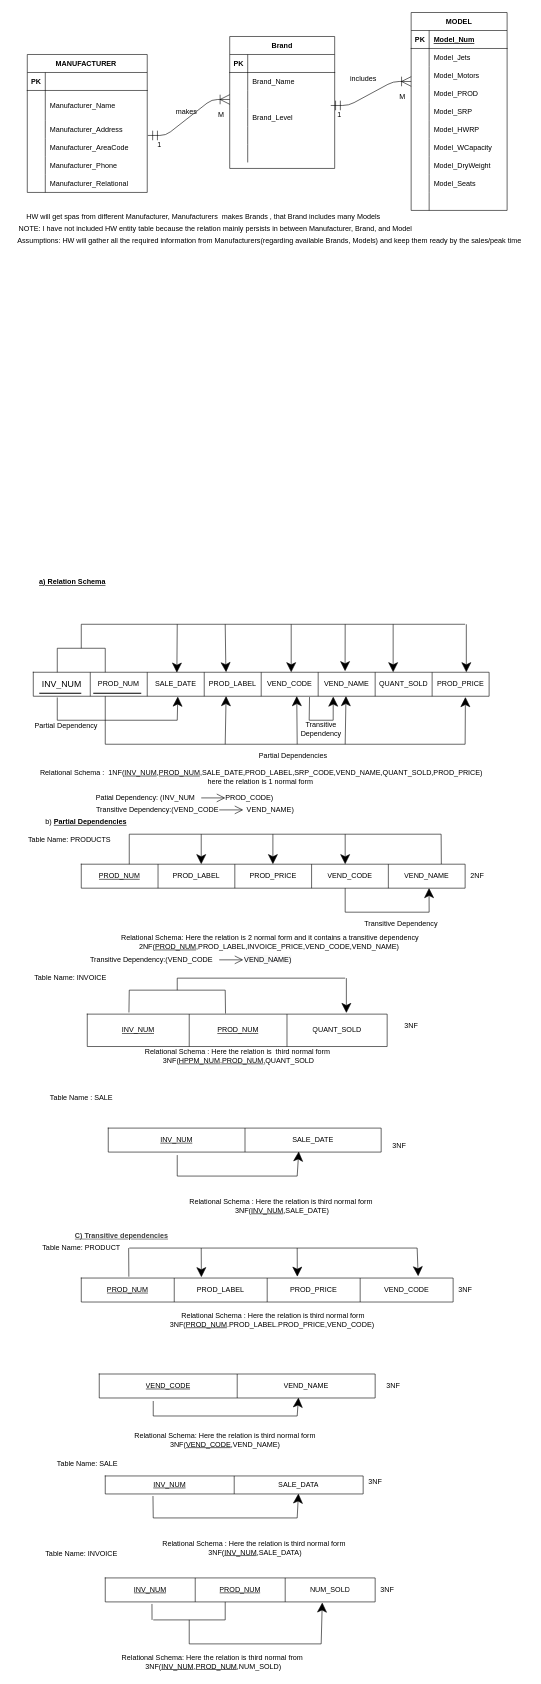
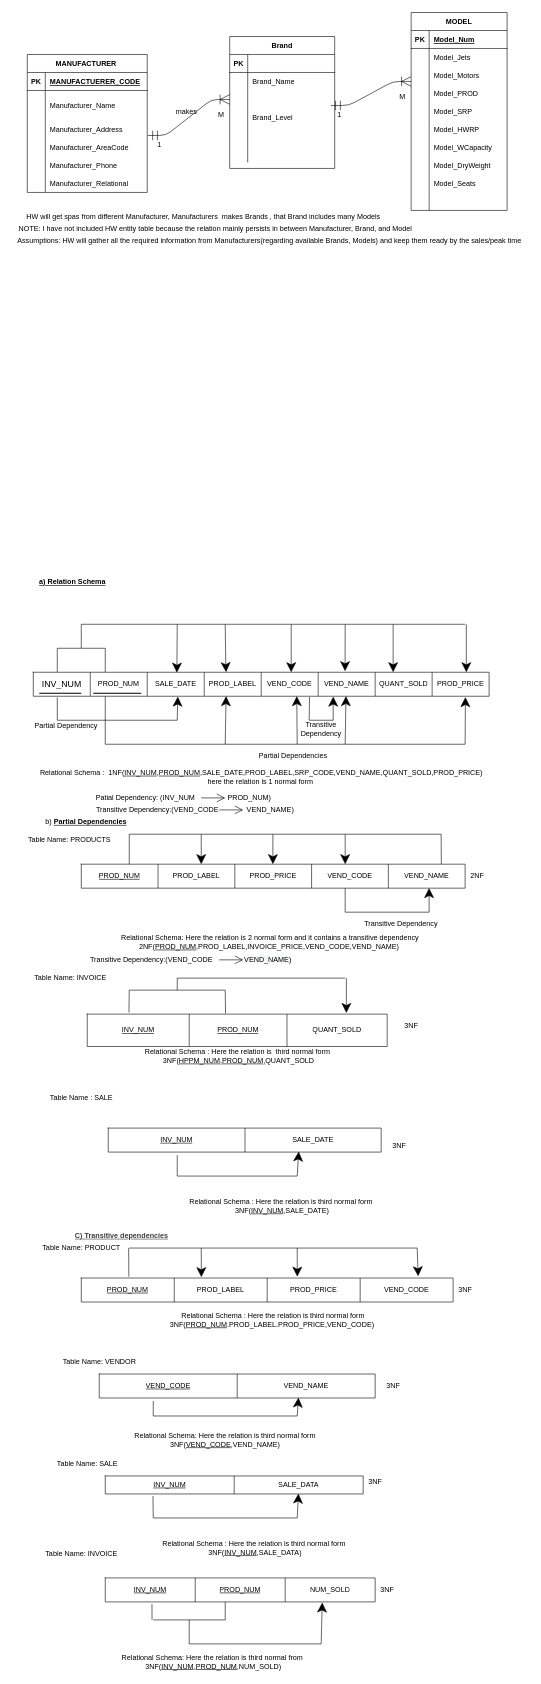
- <mxCell id="195" value="includes" style="text;html=1;align=center;verticalAlign=middle;resizable=0;points=[];autosize=1;strokeColor=none;fillColor=none;" parent="1" vertex="1"><mxGeometry x="575" y="120" width="60" height="20" as="geometry" /></mxCell>
+ <mxCell id="125" value="MANUFACTUERER_CODE" style="shape=partialRectangle;connectable=0;fillColor=none;top=0;left=0;bottom=0;right=0;align=left;spacingLeft=6;fontStyle=5;overflow=hidden;" parent="123" vertex="1"><mxGeometry x="30" width="170" height="30" as="geometry"><mxRectangle width="170" height="30" as="alternateBounds" /></mxGeometry></mxCell>
- <mxCell id="204" value="PROD_CODE)" style="text;html=1;align=center;verticalAlign=middle;resizable=0;points=[];autosize=1;strokeColor=none;fillColor=none;" vertex="1" parent="1"><mxGeometry x="370" y="1320" width="90" height="20" as="geometry" /></mxCell>
+ <mxCell id="204" value="PROD_NUM)" style="text;html=1;align=center;verticalAlign=middle;resizable=0;points=[];autosize=1;strokeColor=none;fillColor=none;" vertex="1" parent="1"><mxGeometry x="370" y="1320" width="90" height="20" as="geometry" /></mxCell>
+ <mxCell id="201" value="Table Name: VENDOR" style="text;html=1;align=center;verticalAlign=middle;resizable=0;points=[];autosize=1;strokeColor=none;fillColor=none;" vertex="1" parent="1"><mxGeometry x="95" y="2260" width="140" height="20" as="geometry" /></mxCell>
